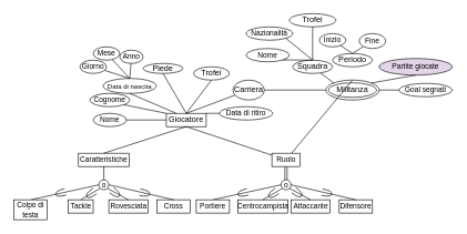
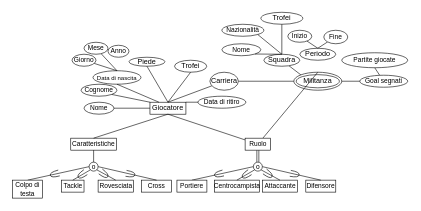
- <mxCell id="30" value="&lt;font style=&quot;font-size: 11px;&quot;&gt;Partite giocate&lt;/font&gt;" style="ellipse;whiteSpace=wrap;html=1;fillColor=#e1d5e7;" parent="1" vertex="1"><mxGeometry x="569" y="87.5" width="110" height="25" as="geometry" /></mxCell>
+ <mxCell id="30" value="&lt;font style=&quot;font-size: 11px;&quot;&gt;Partite giocate&lt;/font&gt;" style="ellipse;whiteSpace=wrap;html=1;" parent="1" vertex="1"><mxGeometry x="569" y="87.5" width="110" height="25" as="geometry" /></mxCell>
- <mxCell id="16" value="" style="endArrow=none;html=1;rounded=0;exitX=0.5;exitY=0;exitDx=0;exitDy=0;" parent="1" source="5" target="17" edge="1"><mxGeometry width="50" height="50" relative="1" as="geometry"><mxPoint x="229" y="110" as="sourcePoint" /><mxPoint x="229" y="80" as="targetPoint" /></mxGeometry></mxCell>
- <mxCell id="31" value="" style="endArrow=none;html=1;rounded=0;exitX=0.5;exitY=1;exitDx=0;exitDy=0;entryX=1;entryY=0;entryDx=0;entryDy=0;" parent="1" source="30" target="20" edge="1"><mxGeometry width="50" height="50" relative="1" as="geometry"><mxPoint x="449" y="180" as="sourcePoint" /><mxPoint x="499" y="130" as="targetPoint" /></mxGeometry></mxCell>
+ <mxCell id="31" value="" style="endArrow=none;html=1;rounded=0;exitX=0.5;exitY=1;exitDx=0;exitDy=0;" parent="1" source="30" target="32" edge="1"><mxGeometry width="50" height="50" relative="1" as="geometry"><mxPoint x="449" y="180" as="sourcePoint" /><mxPoint x="499" y="130" as="targetPoint" /></mxGeometry></mxCell>
